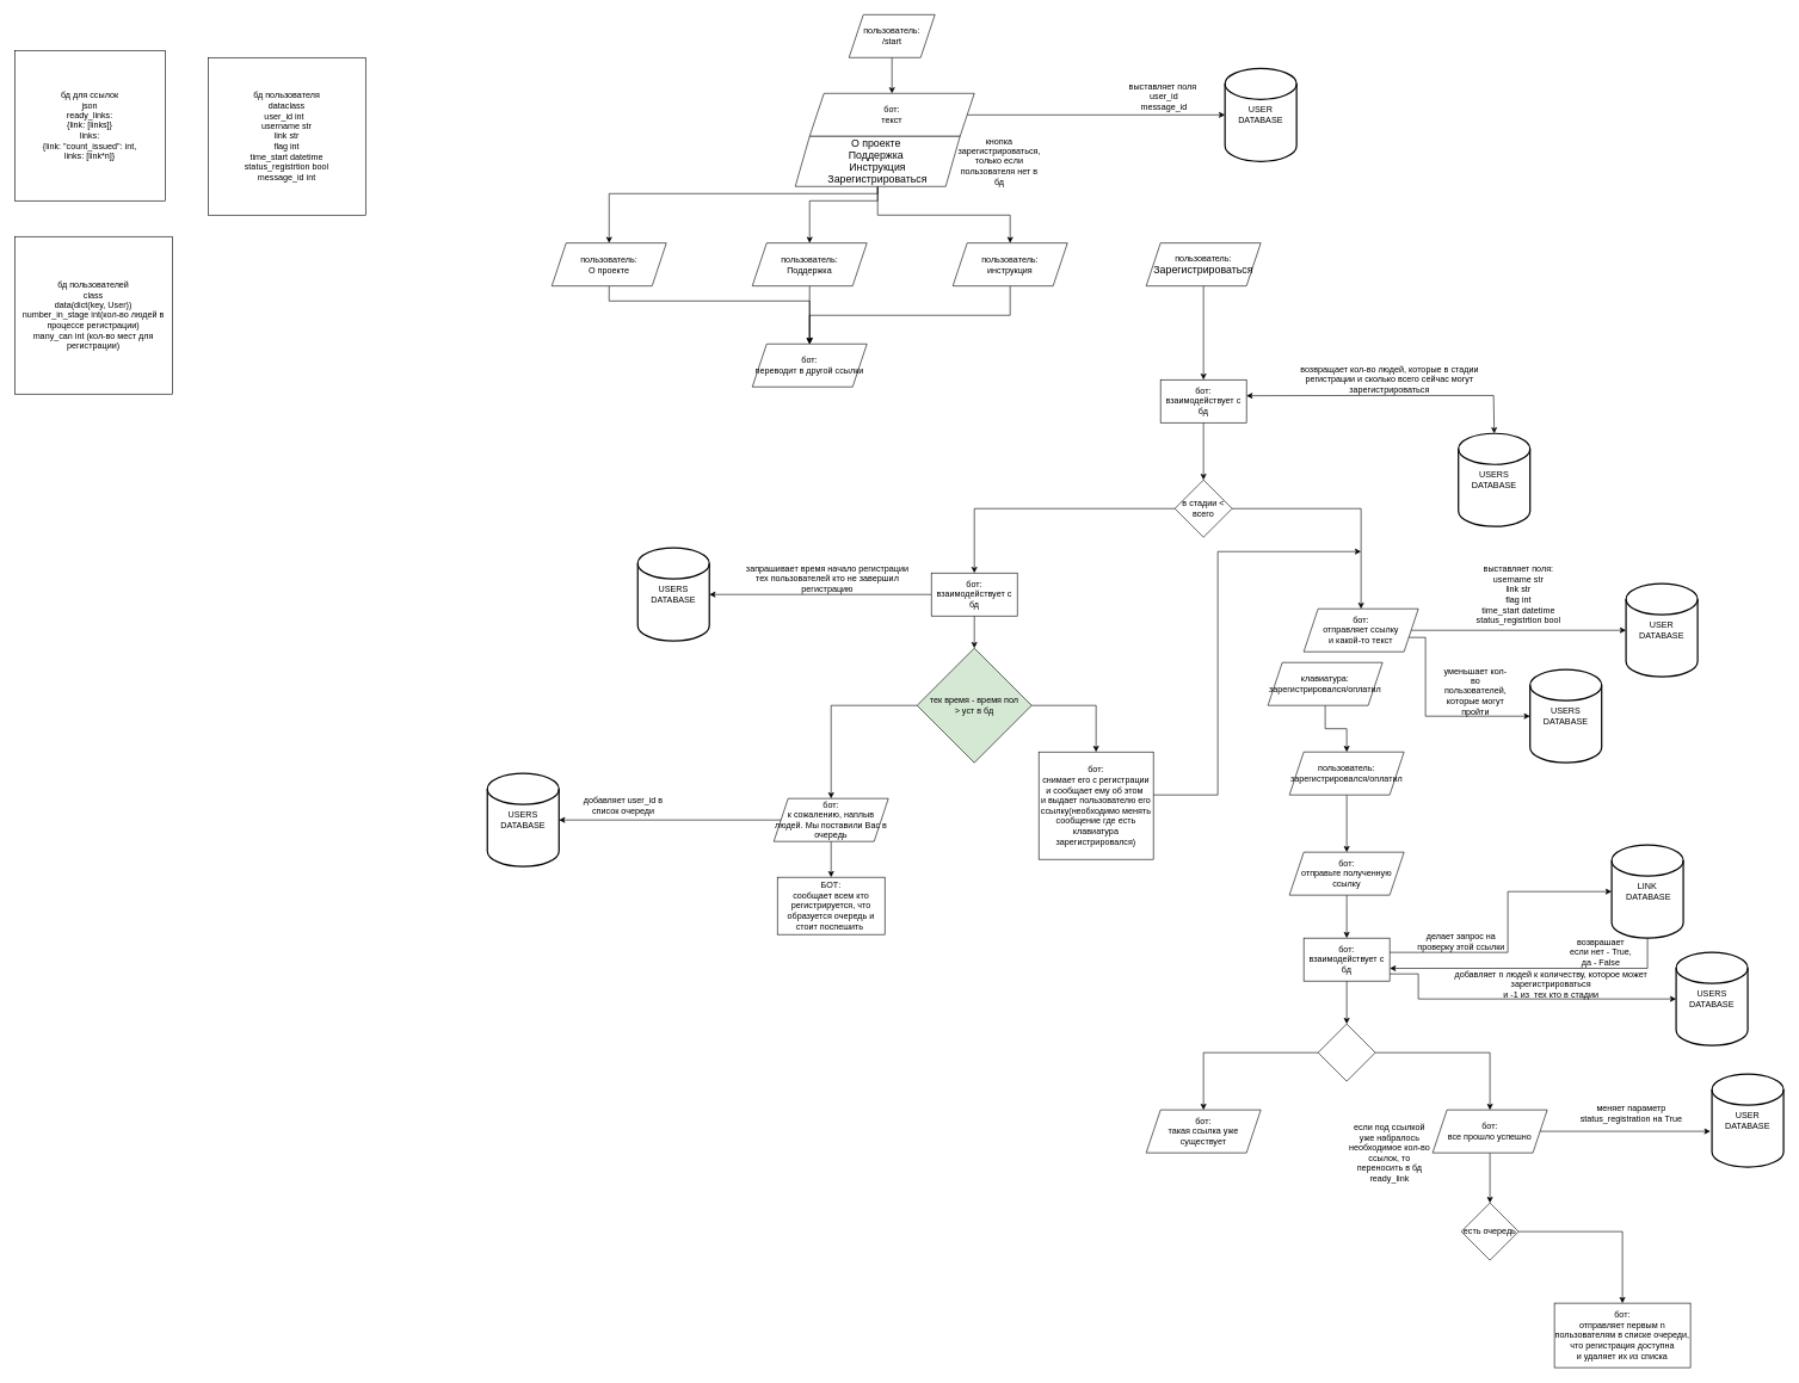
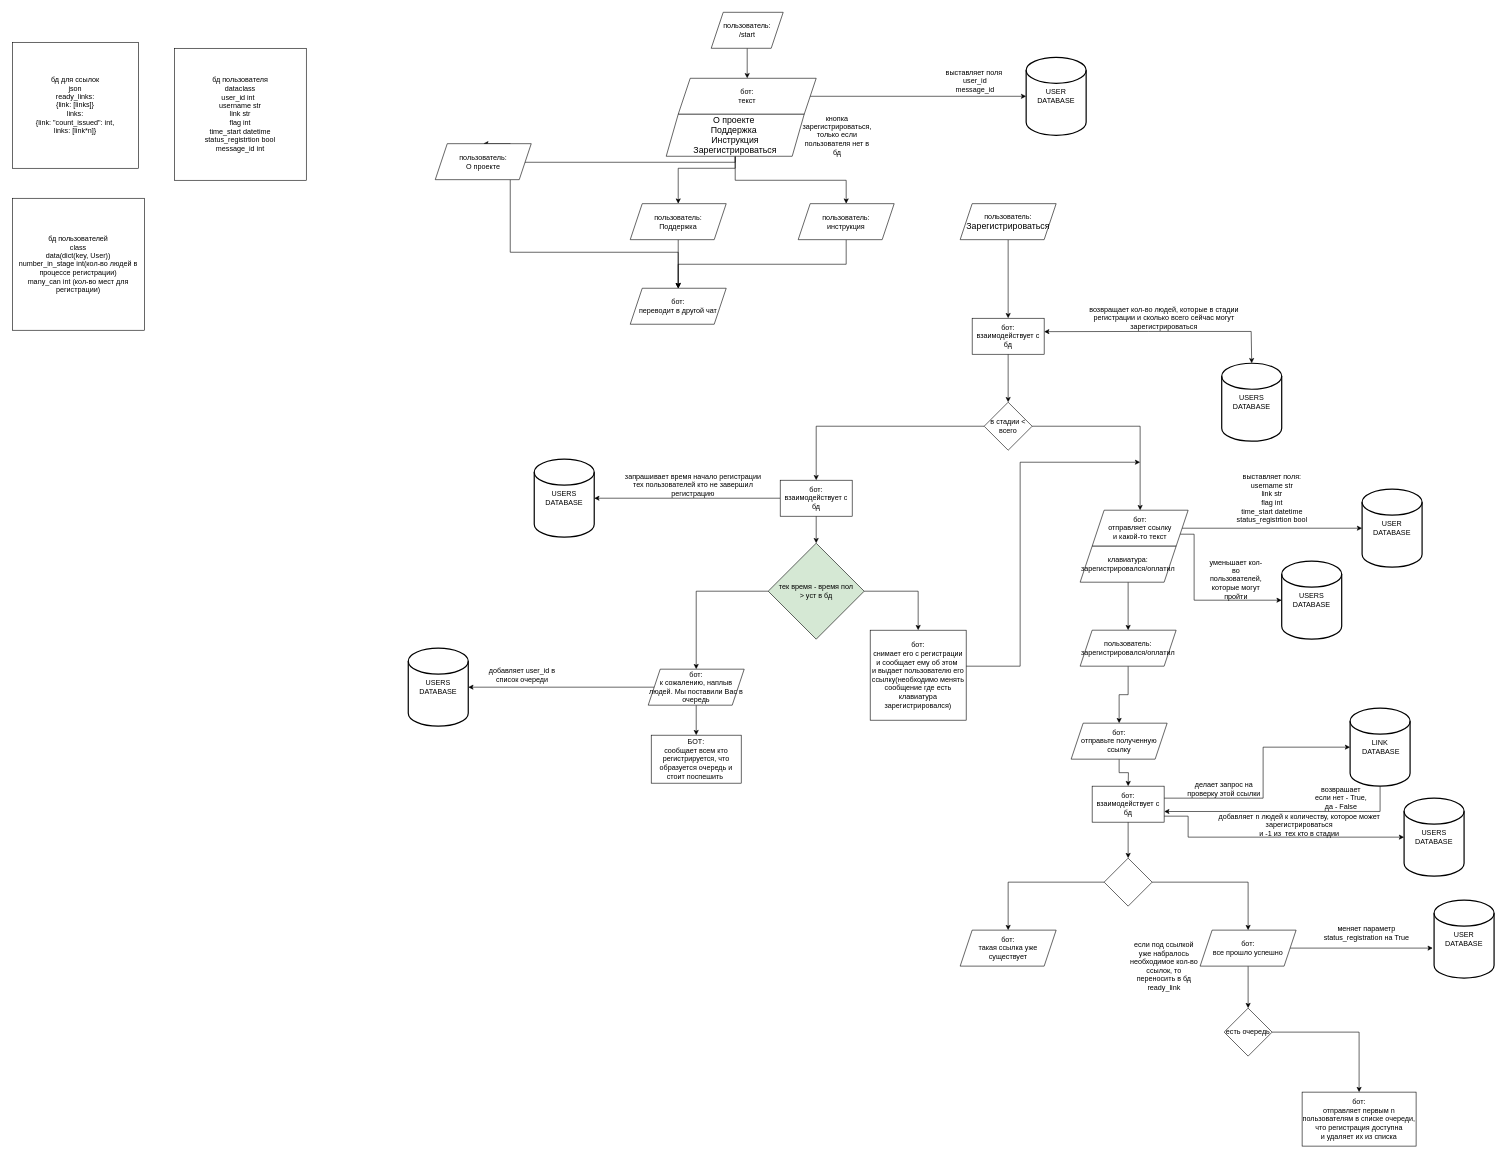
- <mxCell id="17" value="пользователь:&lt;br&gt;О проекте" style="shape=parallelogram;perimeter=parallelogramPerimeter;whiteSpace=wrap;html=1;fixedSize=1;" parent="1" vertex="1"><mxGeometry x="770" y="339" width="160" height="60" as="geometry" /></mxCell>
+ <mxCell id="17" value="пользователь:&lt;br&gt;О проекте" style="shape=parallelogram;perimeter=parallelogramPerimeter;whiteSpace=wrap;html=1;fixedSize=1;" parent="1" vertex="1"><mxGeometry x="725" y="239" width="160" height="60" as="geometry" /></mxCell>
- <mxCell id="18" value="бот:&lt;br&gt;переводит в другой ссылки" style="shape=parallelogram;perimeter=parallelogramPerimeter;whiteSpace=wrap;html=1;fixedSize=1;" parent="1" vertex="1"><mxGeometry x="1050" y="480" width="160" height="60" as="geometry" /></mxCell>
+ <mxCell id="18" value="бот:&lt;br&gt;переводит в другой чат" style="shape=parallelogram;perimeter=parallelogramPerimeter;whiteSpace=wrap;html=1;fixedSize=1;" parent="1" vertex="1"><mxGeometry x="1050" y="480" width="160" height="60" as="geometry" /></mxCell>
- <mxCell id="27" value="клавиатура:&lt;br&gt;зарегистрировался/оплатил" style="shape=parallelogram;perimeter=parallelogramPerimeter;whiteSpace=wrap;html=1;fixedSize=1;" parent="1" vertex="1"><mxGeometry x="1770" y="925" width="160" height="60" as="geometry" /></mxCell>
+ <mxCell id="27" value="клавиатура:&lt;br&gt;зарегистрировался/оплатил" style="shape=parallelogram;perimeter=parallelogramPerimeter;whiteSpace=wrap;html=1;fixedSize=1;" parent="1" vertex="1"><mxGeometry x="1800" y="910" width="160" height="60" as="geometry" /></mxCell>
- <mxCell id="31" value="бот:&lt;br&gt;отправьте полученную ссылку" style="shape=parallelogram;perimeter=parallelogramPerimeter;whiteSpace=wrap;html=1;fixedSize=1;" parent="1" vertex="1"><mxGeometry x="1800" y="1190" width="160" height="60" as="geometry" /></mxCell>
+ <mxCell id="31" value="бот:&lt;br&gt;отправьте полученную ссылку" style="shape=parallelogram;perimeter=parallelogramPerimeter;whiteSpace=wrap;html=1;fixedSize=1;" parent="1" vertex="1"><mxGeometry x="1785" y="1205" width="160" height="60" as="geometry" /></mxCell>
